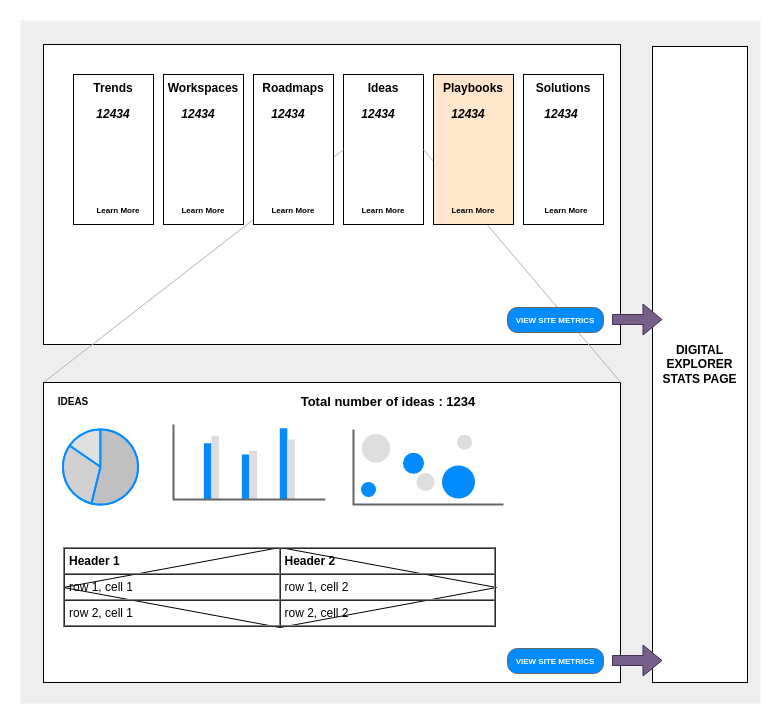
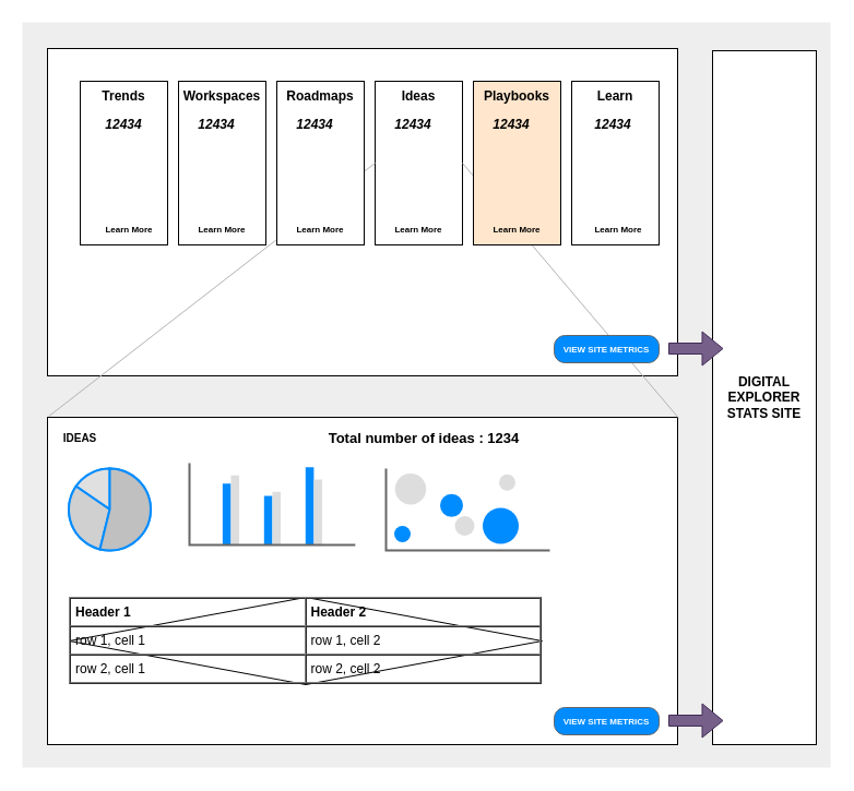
- <mxCell id="8" value="Solutions" style="rounded=0;whiteSpace=wrap;html=1;align=center;verticalAlign=top;fontStyle=1" vertex="1" parent="1"><mxGeometry x="523" y="74" width="80" height="150" as="geometry" /></mxCell>
+ <mxCell id="8" value="Learn" style="rounded=0;whiteSpace=wrap;html=1;align=center;verticalAlign=top;fontStyle=1" vertex="1" parent="1"><mxGeometry x="523" y="74" width="80" height="150" as="geometry" /></mxCell>
- <mxCell id="3" value="DIGITAL EXPLORER STATS PAGE" style="rounded=0;whiteSpace=wrap;html=1;verticalAlign=middle;align=center;fontStyle=1" vertex="1" parent="1"><mxGeometry x="652" y="46" width="95" height="636" as="geometry" /></mxCell>
+ <mxCell id="3" value="DIGITAL EXPLORER STATS SITE" style="rounded=0;whiteSpace=wrap;html=1;verticalAlign=middle;align=center;fontStyle=1" vertex="1" parent="1"><mxGeometry x="652" y="46" width="95" height="636" as="geometry" /></mxCell>
